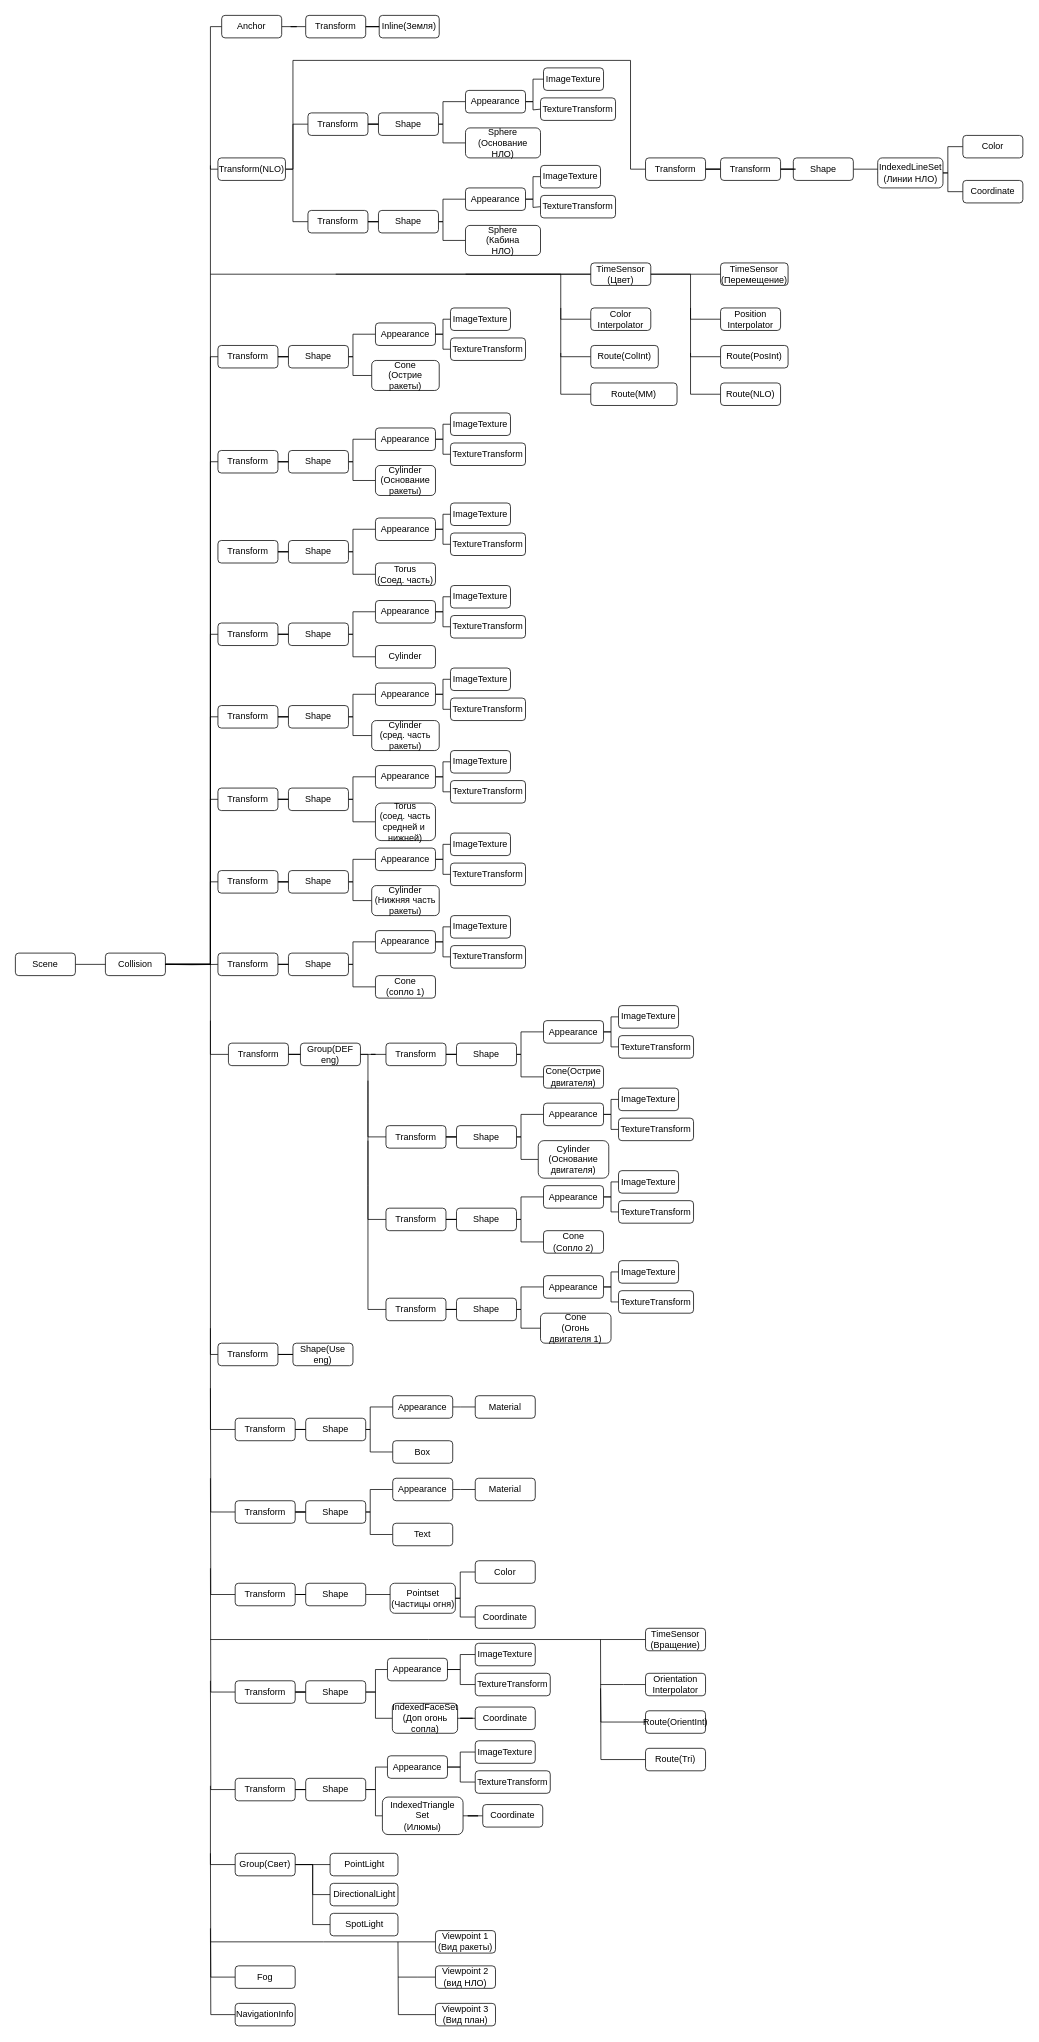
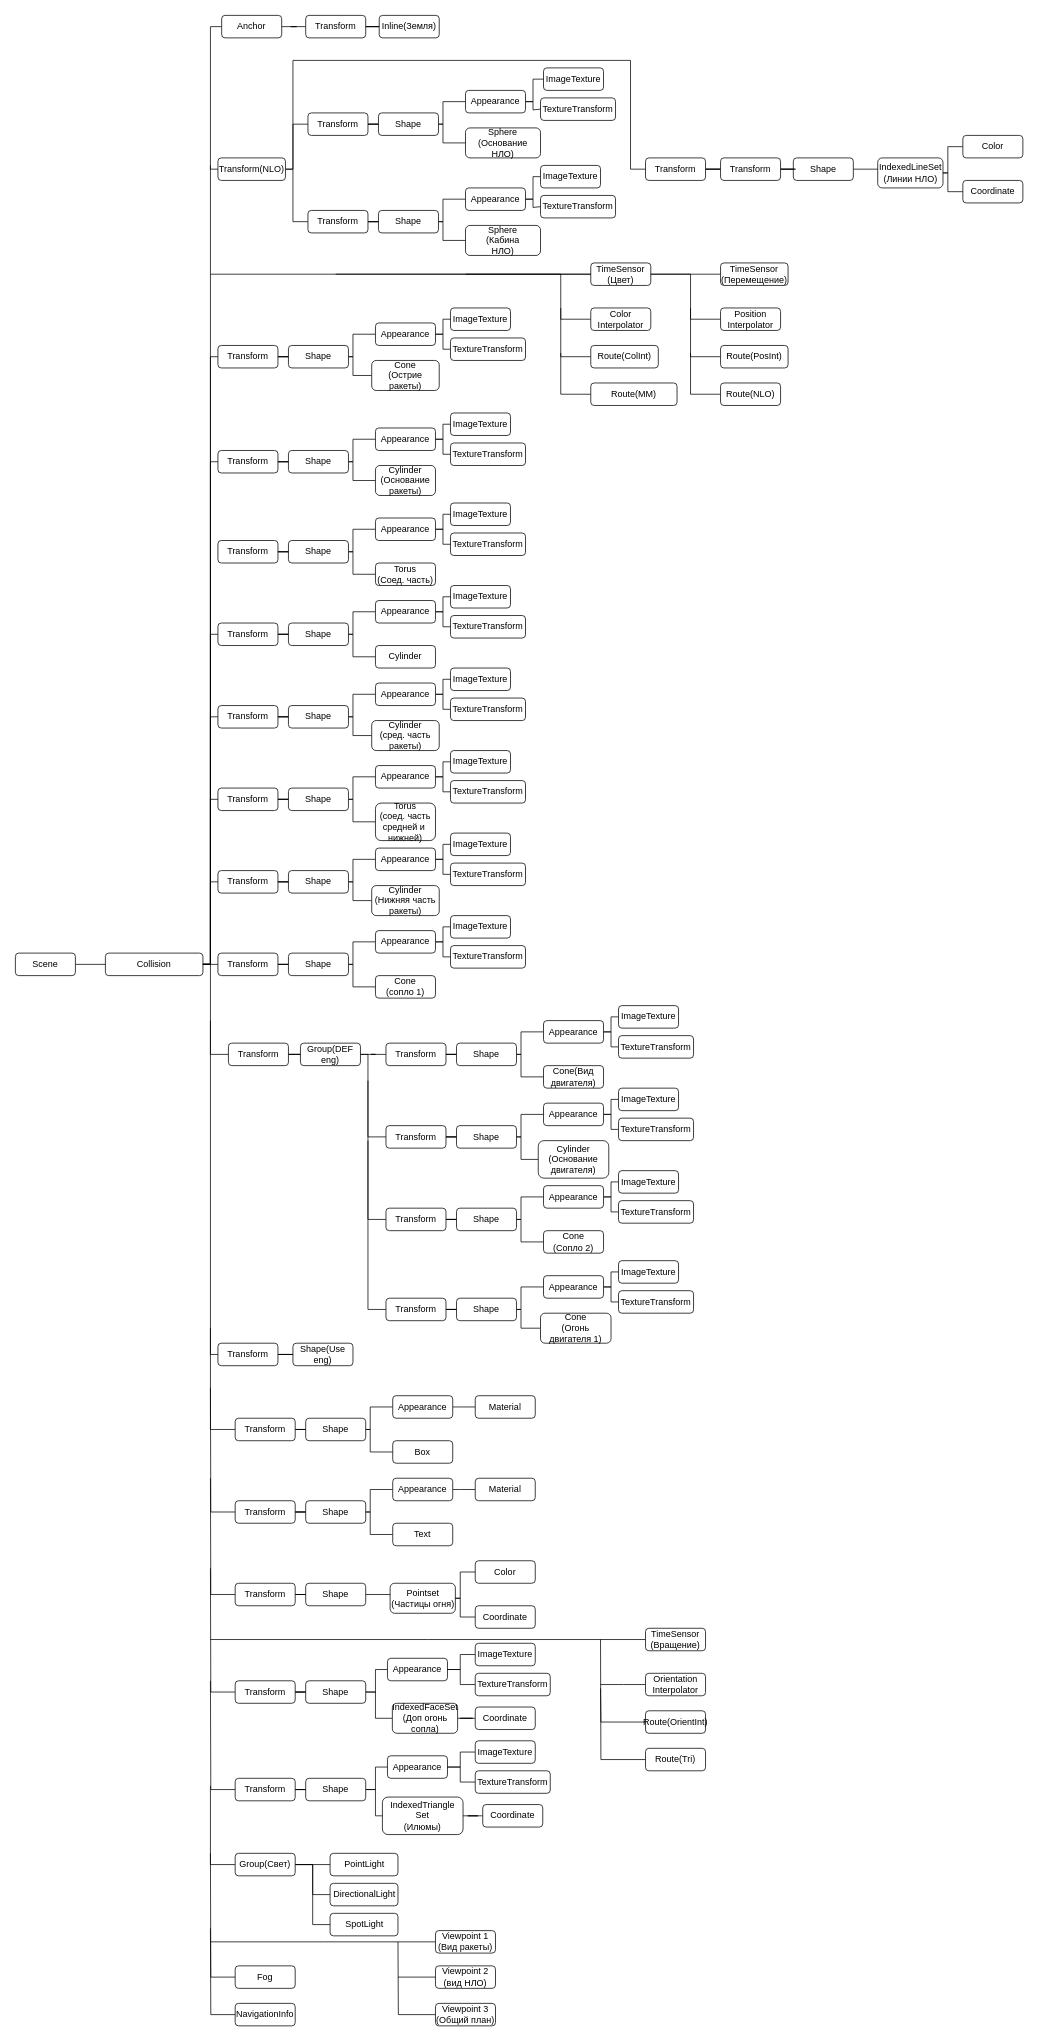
- <mxCell id="5" value="Collision" style="rounded=1;whiteSpace=wrap;html=1;" parent="1" vertex="1"><mxGeometry x="140" y="1270" width="80" height="30" as="geometry" /></mxCell>
+ <mxCell id="5" value="Collision" style="rounded=1;whiteSpace=wrap;html=1;" parent="1" vertex="1"><mxGeometry x="140" y="1270" width="130" height="30" as="geometry" /></mxCell>
- <mxCell id="114" value="Cone(Острие&lt;br&gt;двигателя)" style="rounded=1;whiteSpace=wrap;html=1;" parent="1" vertex="1"><mxGeometry x="724" y="1420" width="80" height="30" as="geometry" /></mxCell>
+ <mxCell id="114" value="Cone(Вид&lt;br&gt;двигателя)" style="rounded=1;whiteSpace=wrap;html=1;" parent="1" vertex="1"><mxGeometry x="724" y="1420" width="80" height="30" as="geometry" /></mxCell>
- <mxCell id="286" value="Viewpoint 3&lt;br&gt;(Вид план)" style="rounded=1;whiteSpace=wrap;html=1;" parent="1" vertex="1"><mxGeometry x="580" y="2670" width="80" height="30" as="geometry" /></mxCell>
+ <mxCell id="286" value="Viewpoint 3&lt;br&gt;(Общий план)" style="rounded=1;whiteSpace=wrap;html=1;" parent="1" vertex="1"><mxGeometry x="580" y="2670" width="80" height="30" as="geometry" /></mxCell>
